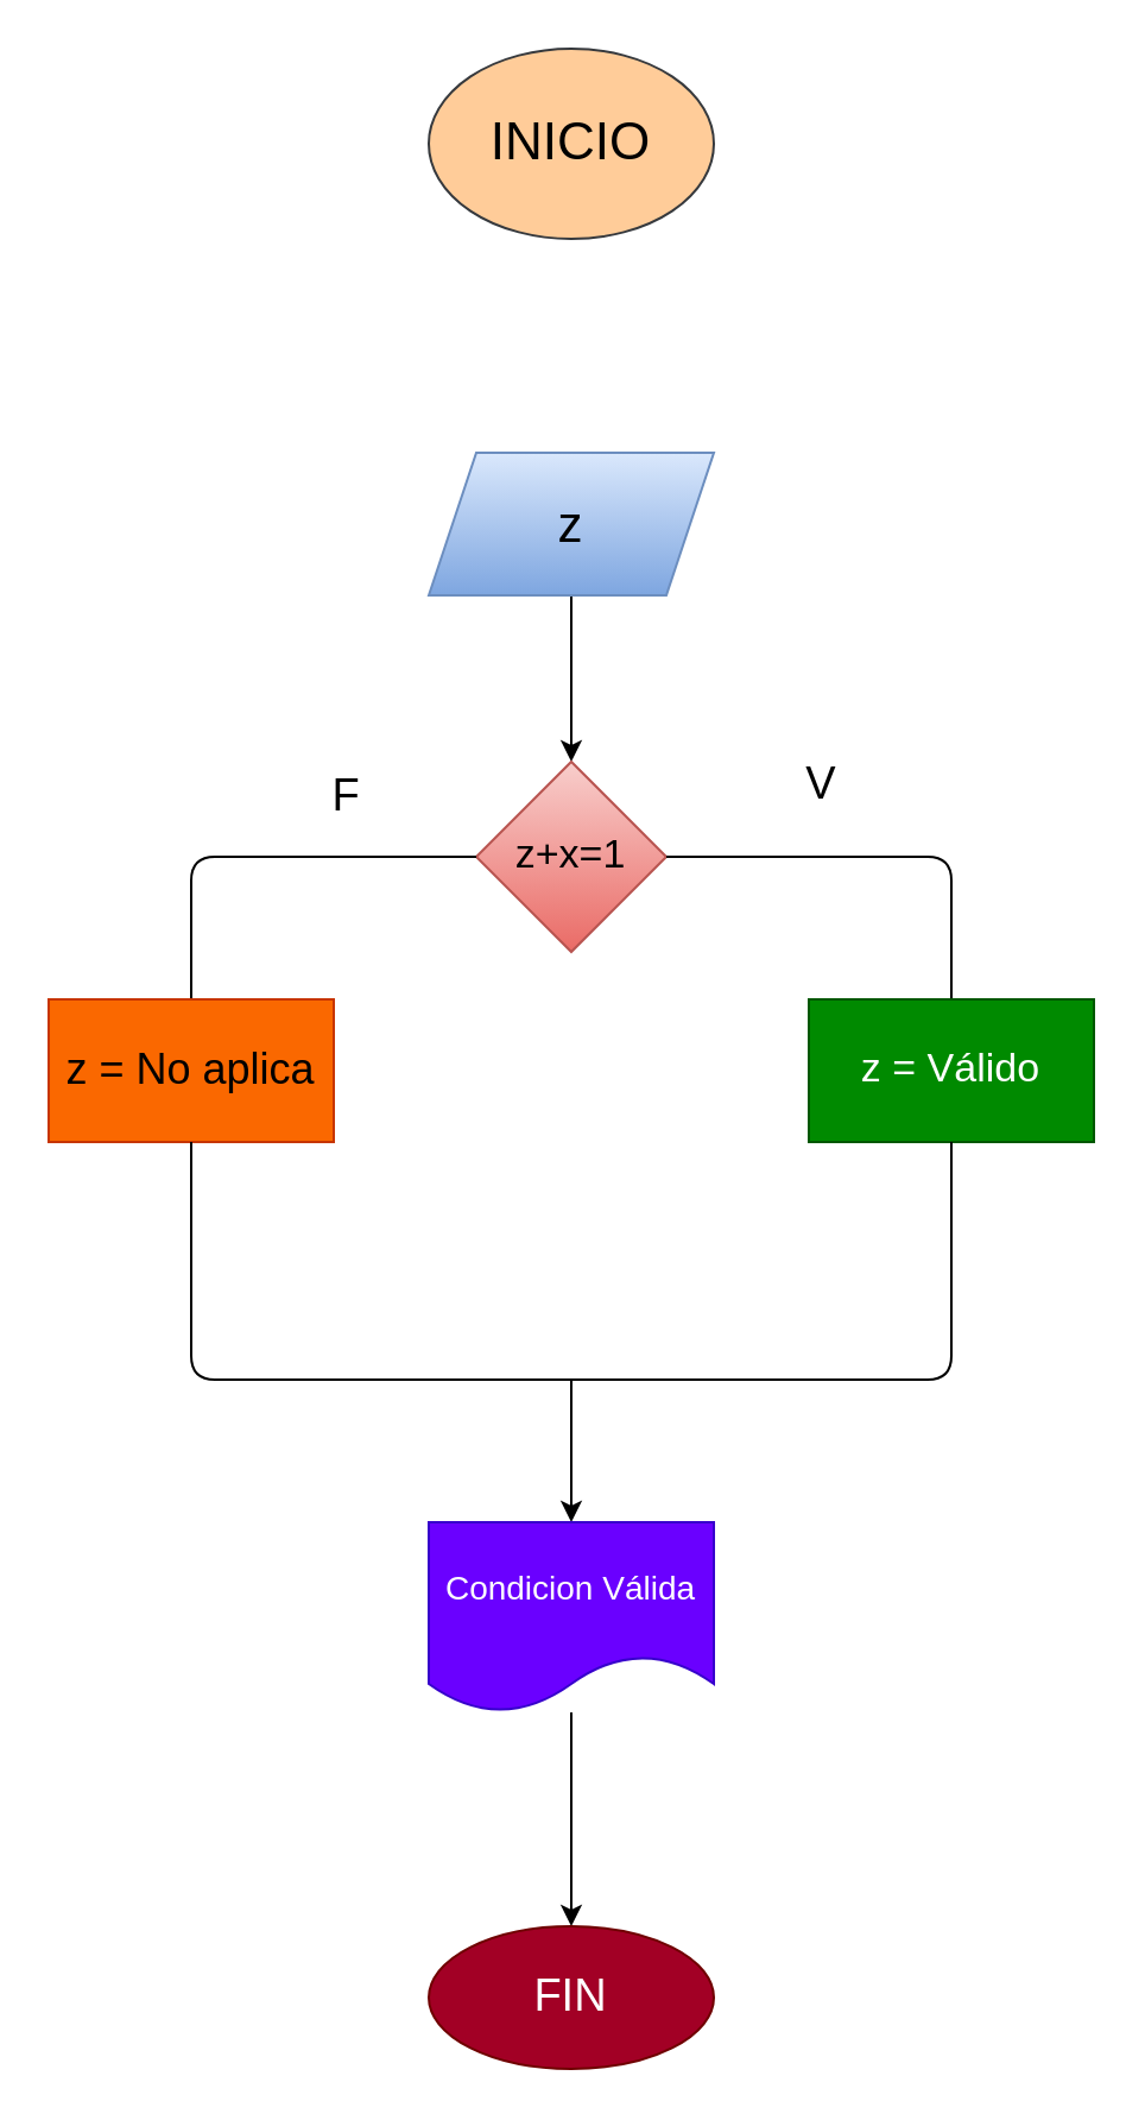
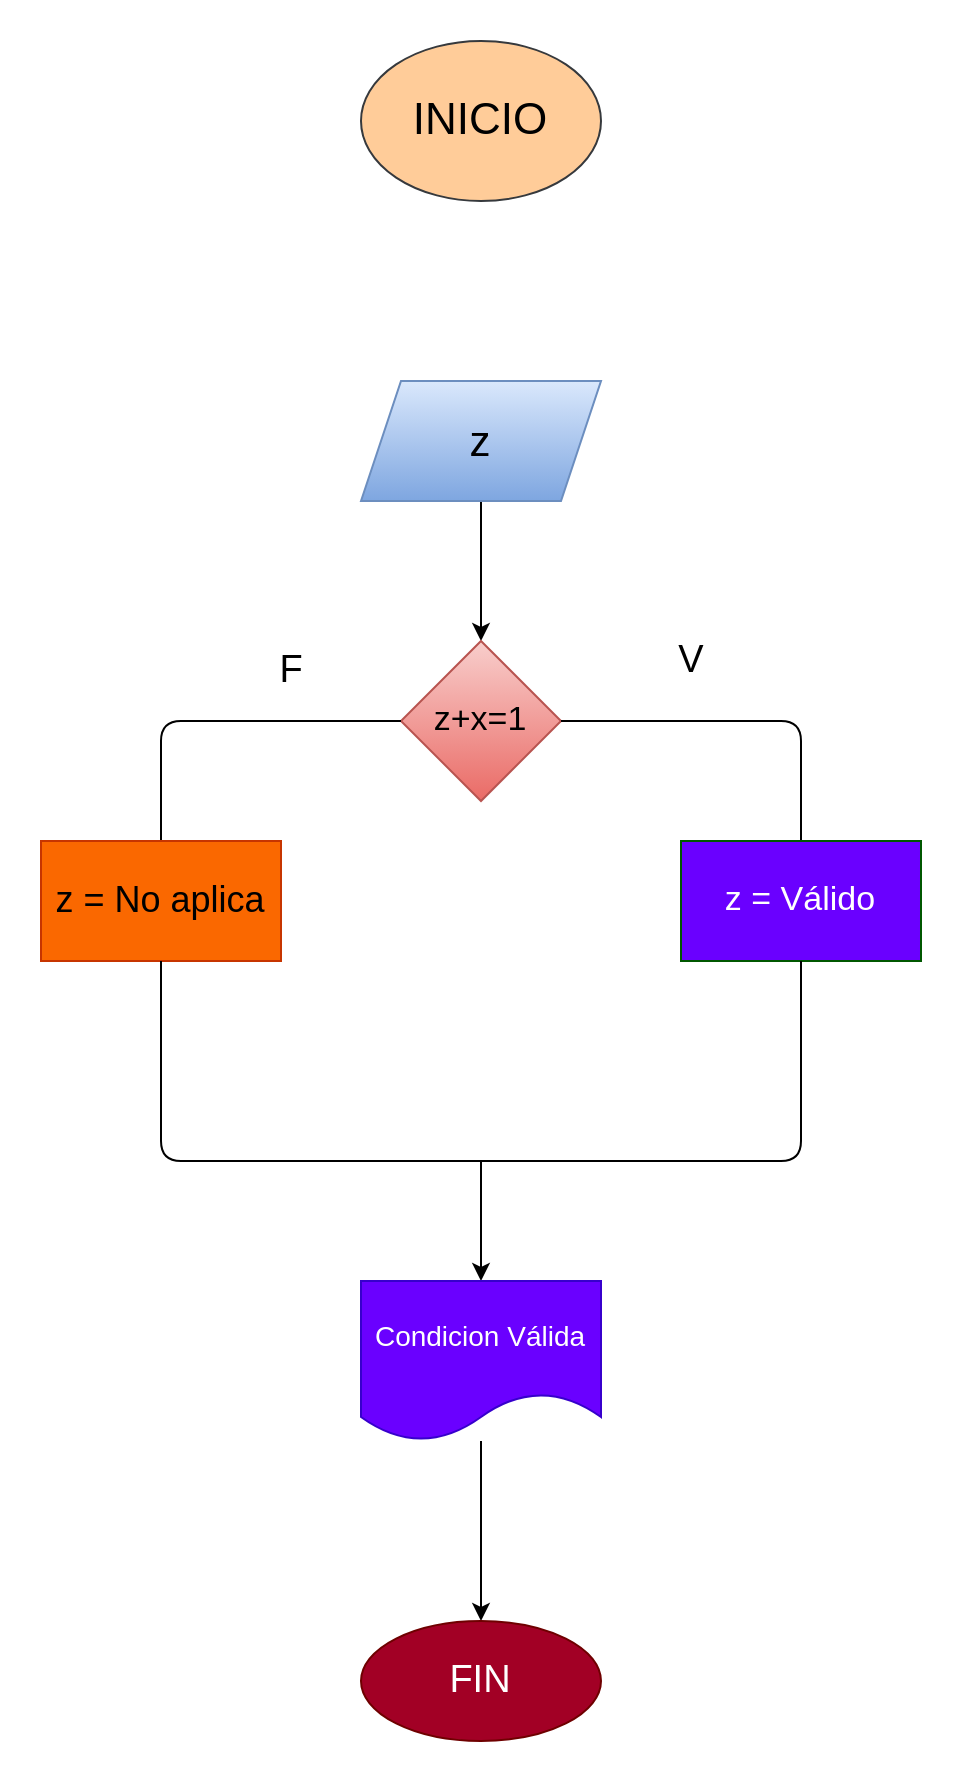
- <mxCell id="9" value="&lt;font style=&quot;font-size: 17px&quot;&gt;z = Válido&lt;/font&gt;" style="rounded=0;whiteSpace=wrap;html=1;fillColor=#008a00;fontColor=#ffffff;strokeColor=#005700;" vertex="1" parent="1"><mxGeometry x="340" y="420" width="120" height="60" as="geometry" /></mxCell>
+ <mxCell id="9" value="&lt;font style=&quot;font-size: 17px&quot;&gt;z = Válido&lt;/font&gt;" style="rounded=0;whiteSpace=wrap;html=1;fillColor=#6a00ff;fontColor=#ffffff;strokeColor=#005700;" vertex="1" parent="1"><mxGeometry x="340" y="420" width="120" height="60" as="geometry" /></mxCell>
